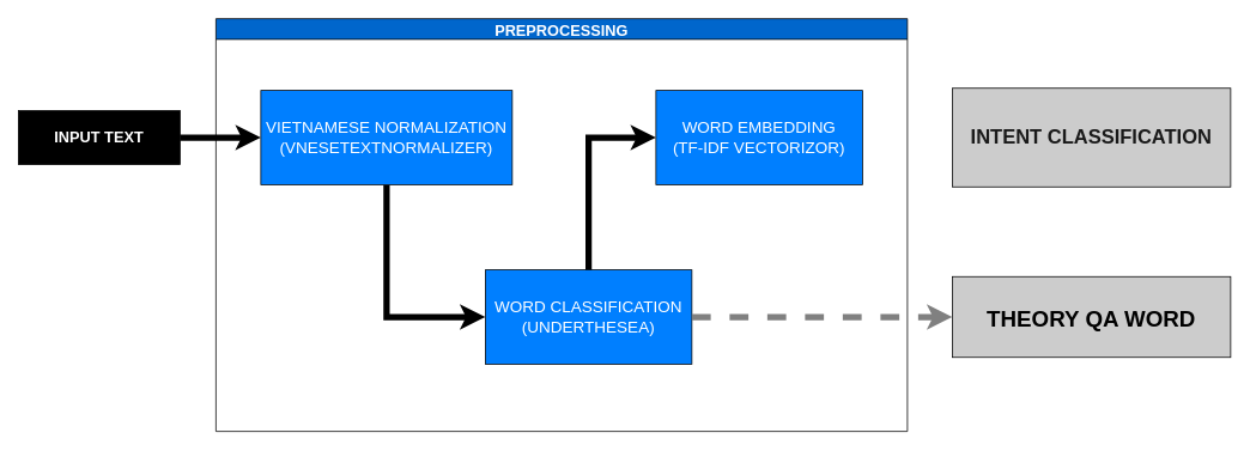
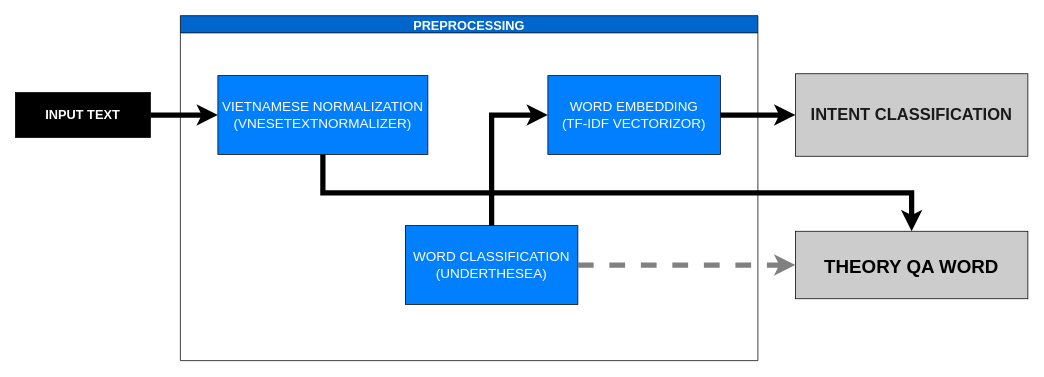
+ <mxCell id="12" style="edgeStyle=orthogonalEdgeStyle;rounded=0;orthogonalLoop=1;jettySize=auto;html=1;exitX=1;exitY=0.5;exitDx=0;exitDy=0;entryX=0;entryY=0.5;entryDx=0;entryDy=0;strokeWidth=7;fontSize=19;fontColor=#FFFFFF;" edge="1" parent="1" source="7" target="10"><mxGeometry relative="1" as="geometry" /></mxCell>
- <mxCell id="5" style="edgeStyle=orthogonalEdgeStyle;rounded=0;orthogonalLoop=1;jettySize=auto;html=1;exitX=0.5;exitY=1;exitDx=0;exitDy=0;entryX=0;entryY=0.5;entryDx=0;entryDy=0;strokeWidth=7;fontSize=19;fontColor=#FFFFFF;" edge="1" parent="4" source="6" target="9"><mxGeometry relative="1" as="geometry" /></mxCell>
+ <mxCell id="5" style="edgeStyle=orthogonalEdgeStyle;rounded=0;orthogonalLoop=1;jettySize=auto;html=1;exitX=0.5;exitY=1;exitDx=0;exitDy=0;strokeWidth=7;fontSize=19;fontColor=#FFFFFF;" edge="1" parent="4" source="6" target="11"><mxGeometry relative="1" as="geometry" /></mxCell>
